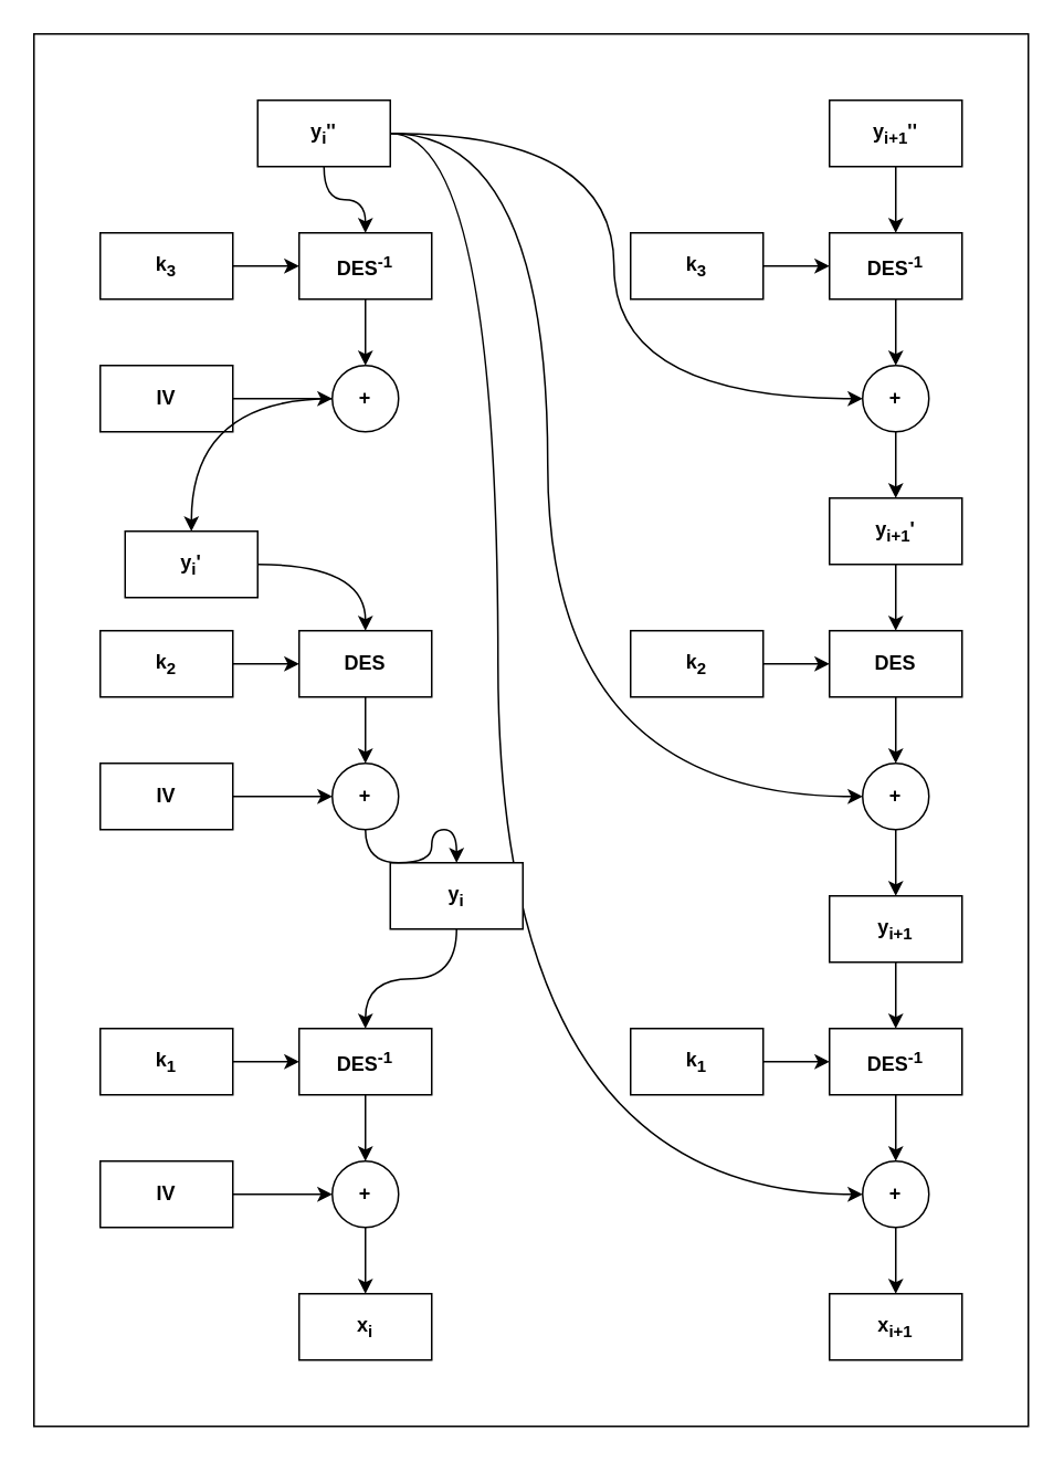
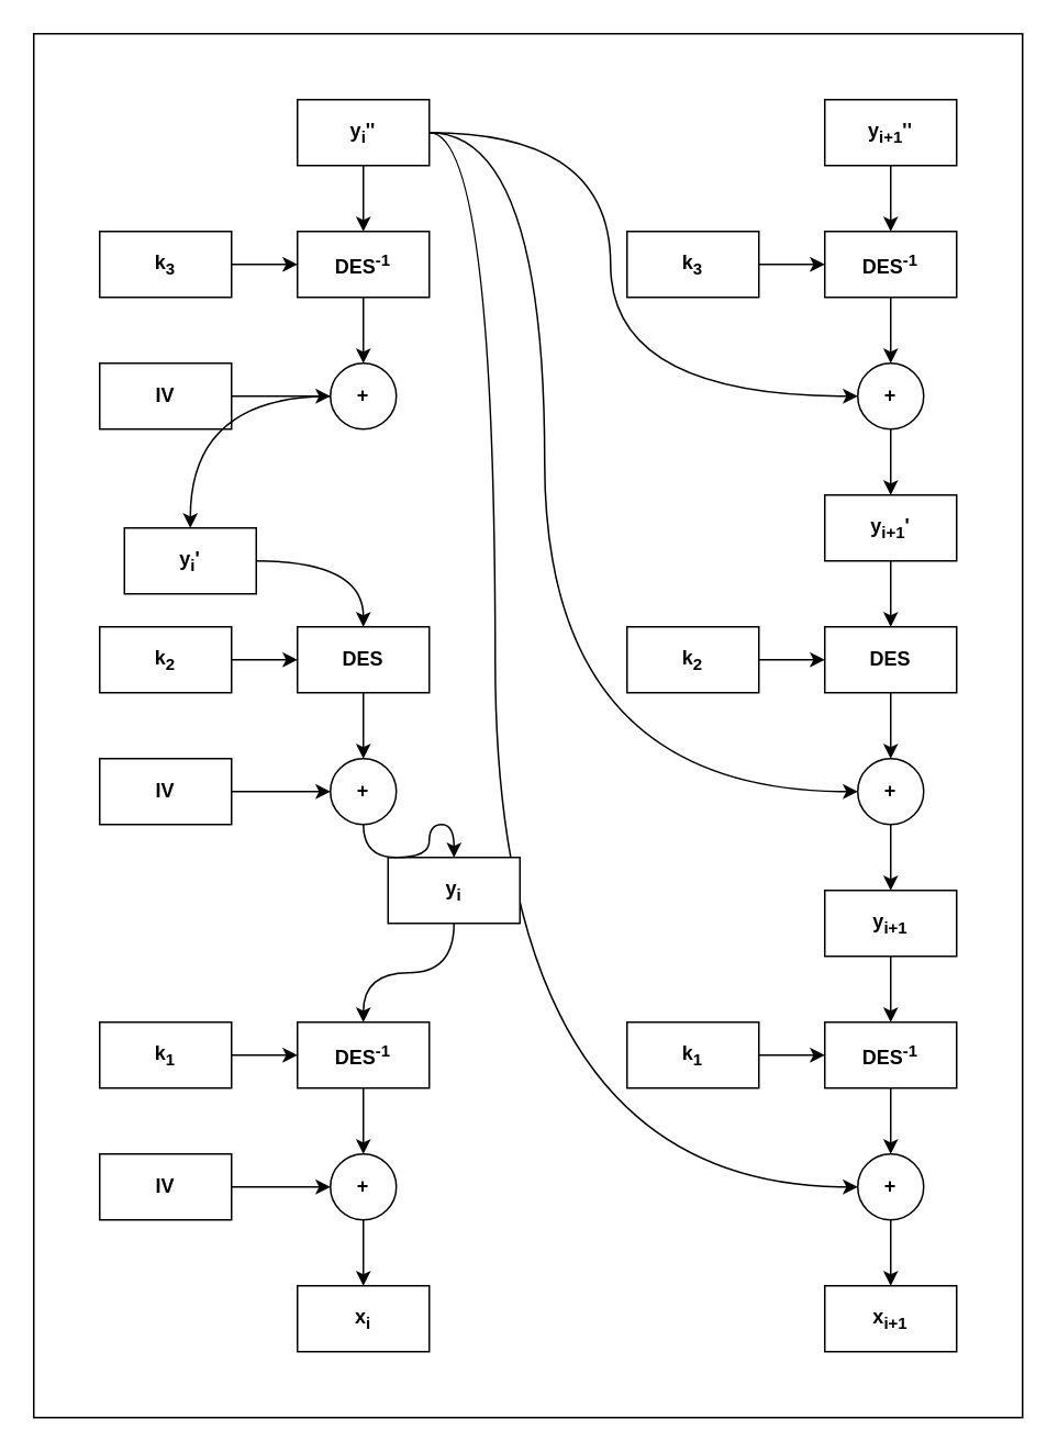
- <mxCell id="7" value="y&lt;sub&gt;i&lt;/sub&gt;''" style="rounded=0;whiteSpace=wrap;html=1;fontStyle=1" parent="1" vertex="1"><mxGeometry x="155" y="60" width="80" height="40" as="geometry" /></mxCell>
+ <mxCell id="7" value="y&lt;sub&gt;i&lt;/sub&gt;''" style="rounded=0;whiteSpace=wrap;html=1;fontStyle=1" parent="1" vertex="1"><mxGeometry x="180" y="60" width="80" height="40" as="geometry" /></mxCell>
